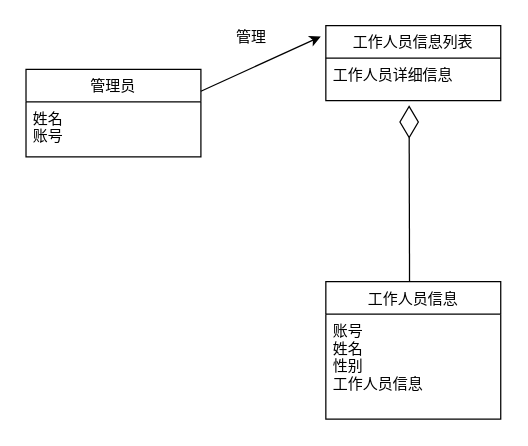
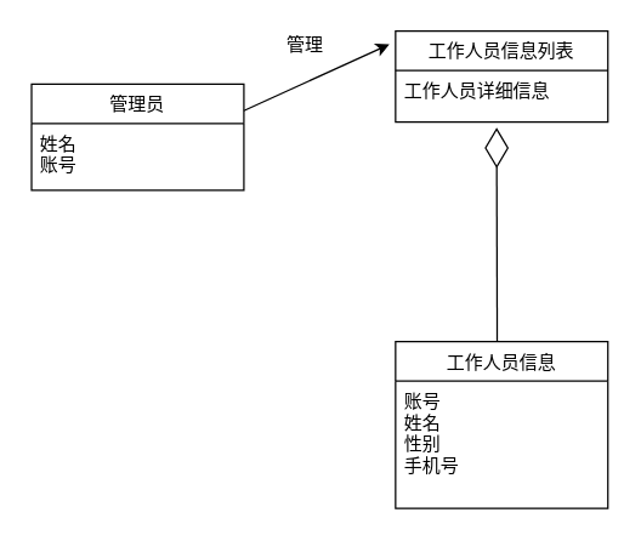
- <mxCell id="10" value="账号&#10;姓名&#10;性别&#10;工作人员信息&#10;&#10;" style="text;strokeColor=none;fillColor=none;align=left;verticalAlign=top;spacingLeft=4;spacingRight=4;overflow=hidden;rotatable=0;points=[[0,0.5],[1,0.5]];portConstraint=eastwest;" parent="9" vertex="1"><mxGeometry y="26" width="140" height="84" as="geometry" /></mxCell>
+ <mxCell id="10" value="账号&#10;姓名&#10;性别&#10;手机号&#10;&#10;" style="text;strokeColor=none;fillColor=none;align=left;verticalAlign=top;spacingLeft=4;spacingRight=4;overflow=hidden;rotatable=0;points=[[0,0.5],[1,0.5]];portConstraint=eastwest;" parent="9" vertex="1"><mxGeometry y="26" width="140" height="84" as="geometry" /></mxCell>
